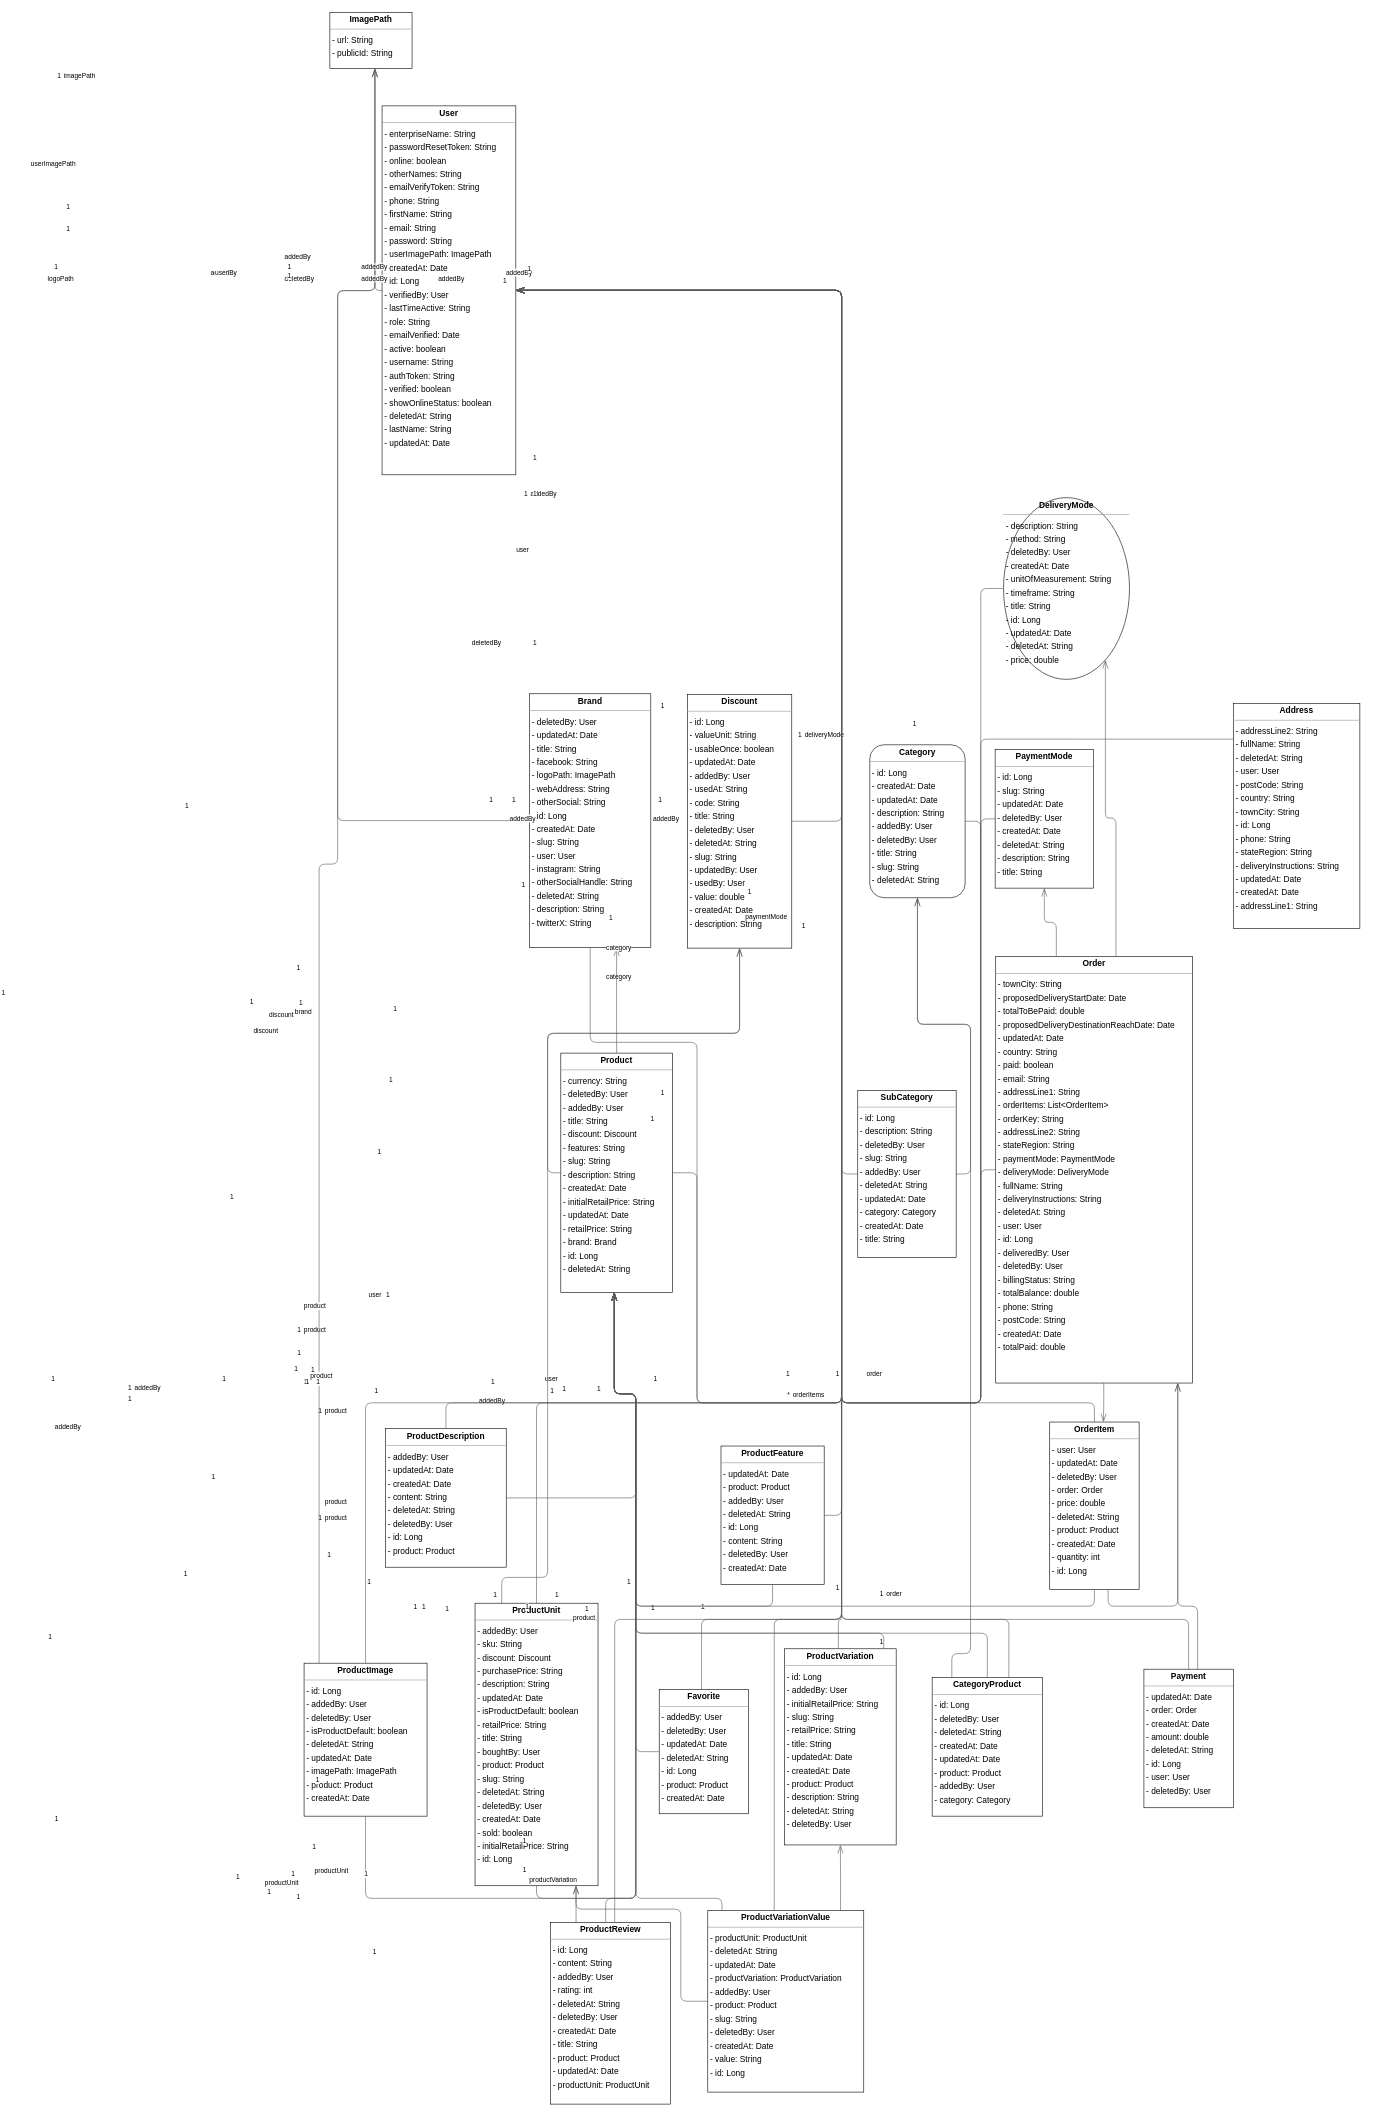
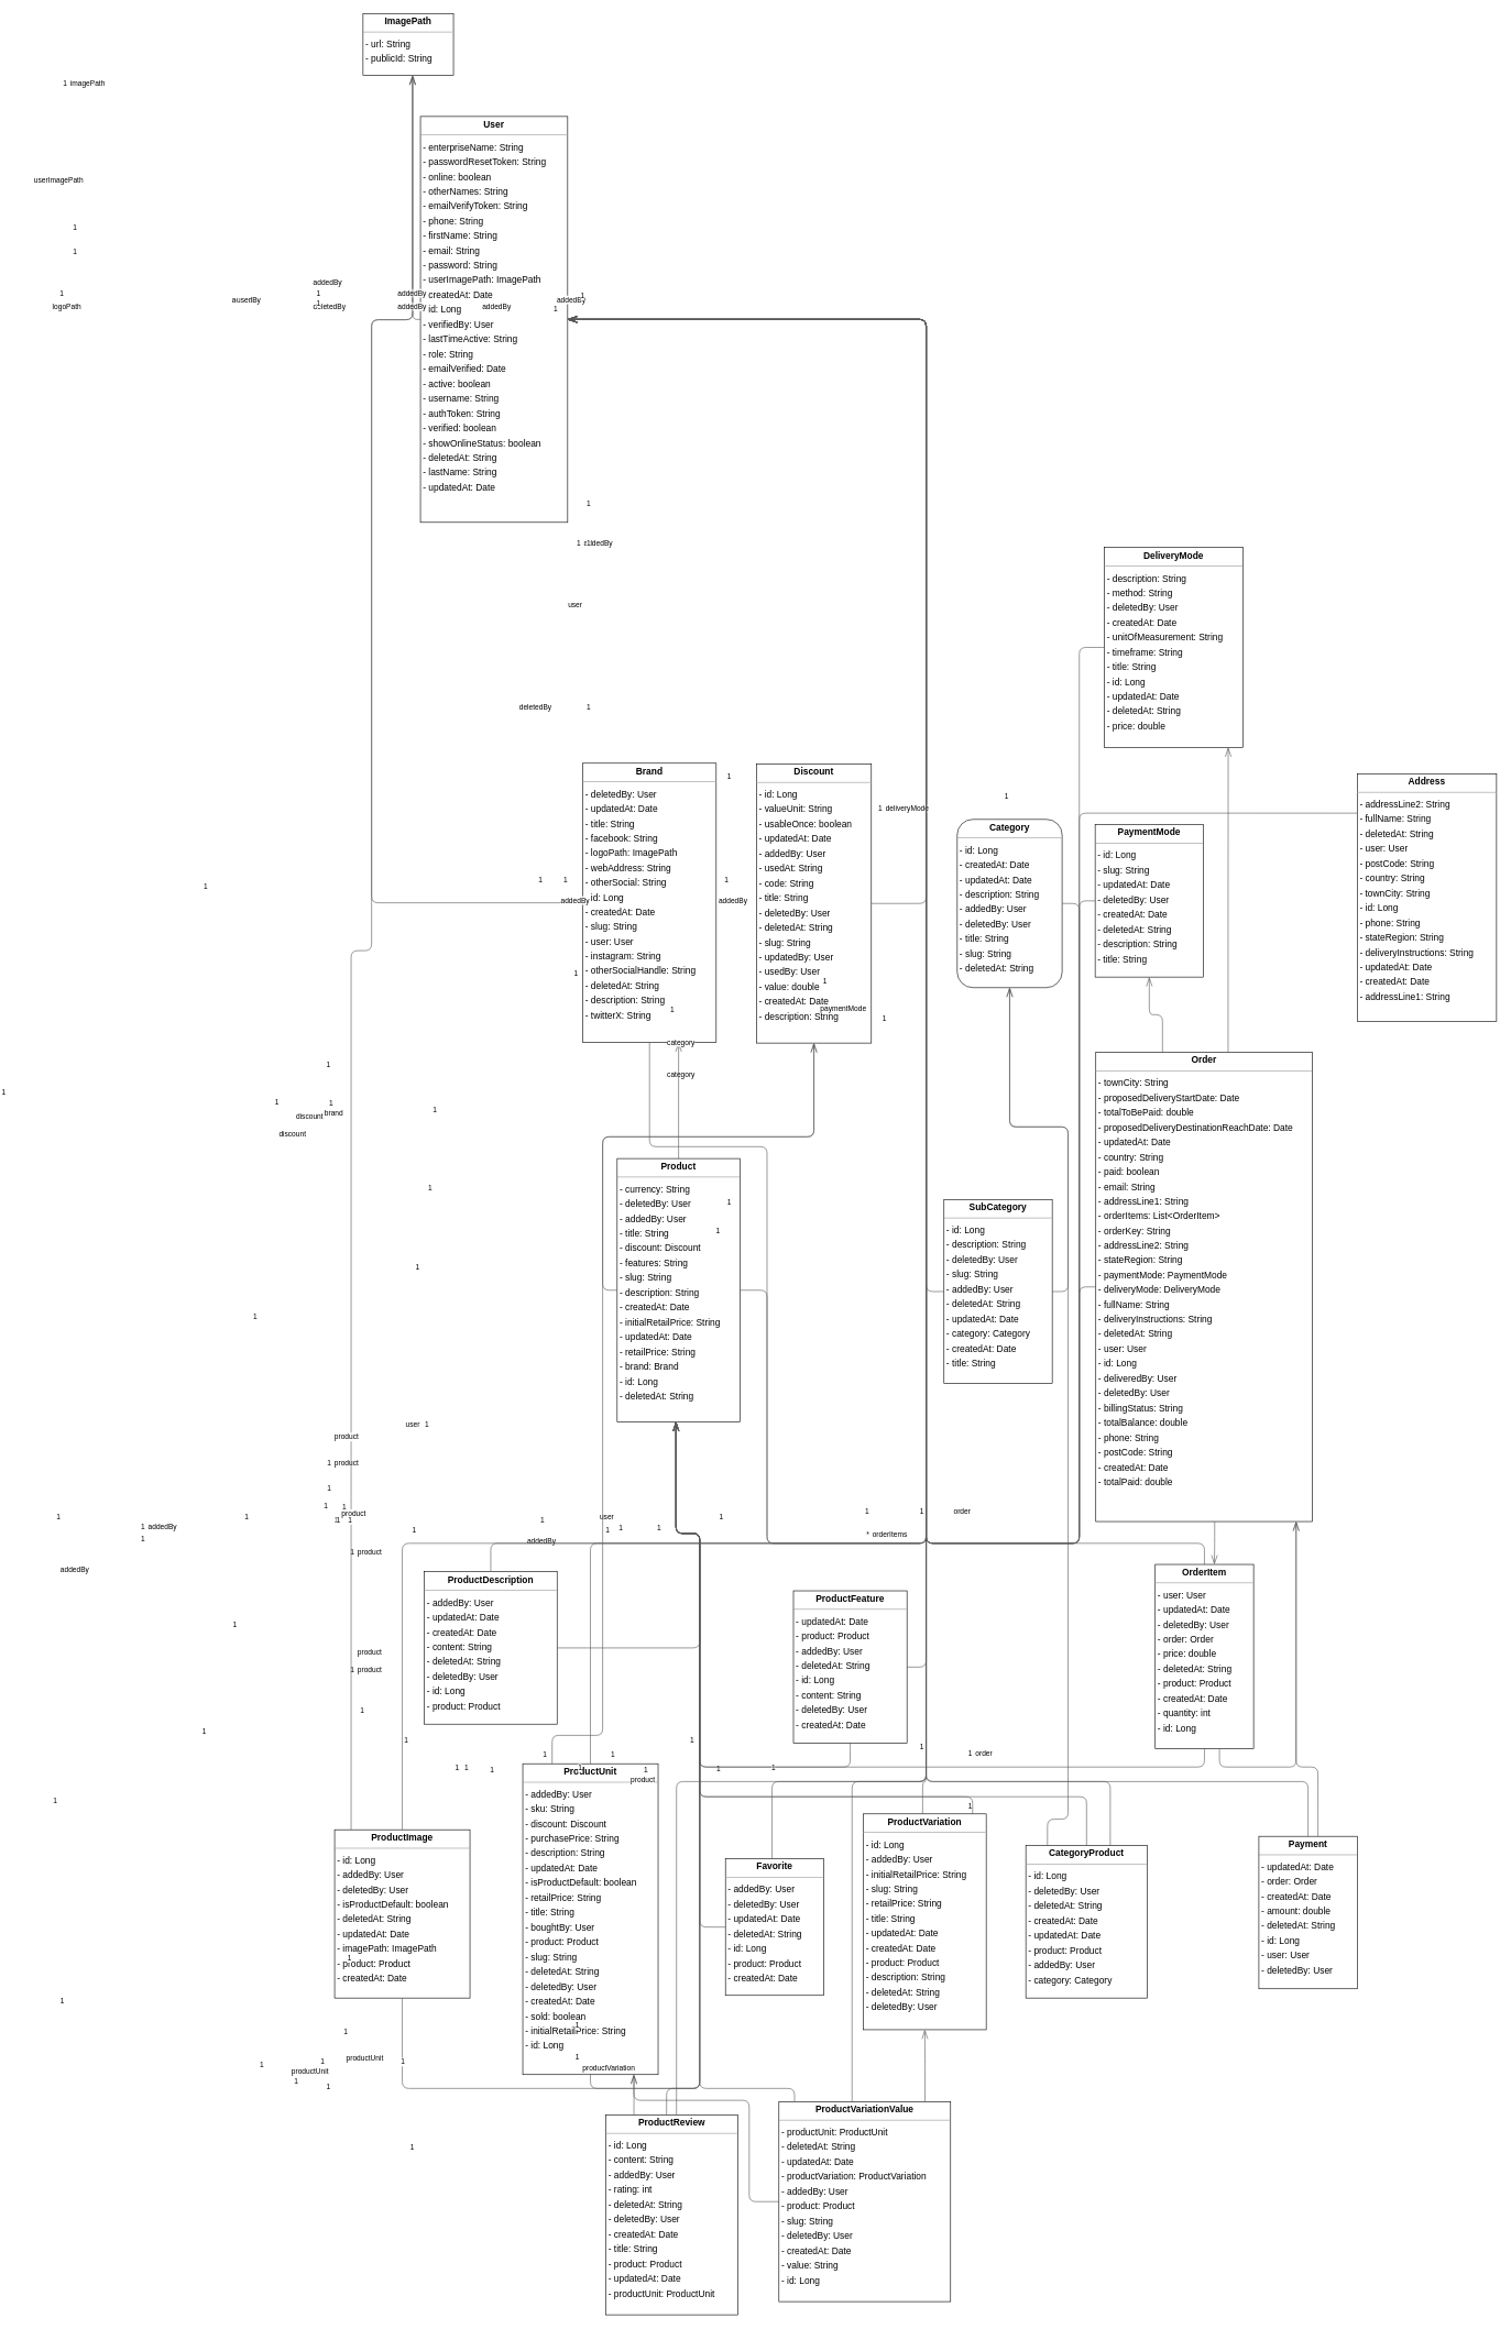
- <mxCell id="6" value="&lt;p style=&quot;margin:0px;margin-top:4px;text-align:center;&quot;&gt;&lt;b&gt;DeliveryMode&lt;/b&gt;&lt;/p&gt;&lt;hr size=&quot;1&quot;/&gt;&lt;p style=&quot;margin:0 0 0 4px;line-height:1.6;&quot;&gt;- description: String&lt;br/&gt;- method: String&lt;br/&gt;- deletedBy: User&lt;br/&gt;- createdAt: Date&lt;br/&gt;- unitOfMeasurement: String&lt;br/&gt;- timeframe: String&lt;br/&gt;- title: String&lt;br/&gt;- id: Long&lt;br/&gt;- updatedAt: Date&lt;br/&gt;- deletedAt: String&lt;br/&gt;- price: double&lt;/p&gt;" style="ellipse;verticalAlign=top;align=left;overflow=fill;fontSize=14;fontFamily=Helvetica;html=1;shadow=0;comic=0;labelBackgroundColor=none;strokeWidth=1;" parent="1" vertex="1"><mxGeometry x="1186" y="829" width="210" height="303" as="geometry" /></mxCell>
+ <mxCell id="6" value="&lt;p style=&quot;margin:0px;margin-top:4px;text-align:center;&quot;&gt;&lt;b&gt;DeliveryMode&lt;/b&gt;&lt;/p&gt;&lt;hr size=&quot;1&quot;/&gt;&lt;p style=&quot;margin:0 0 0 4px;line-height:1.6;&quot;&gt;- description: String&lt;br/&gt;- method: String&lt;br/&gt;- deletedBy: User&lt;br/&gt;- createdAt: Date&lt;br/&gt;- unitOfMeasurement: String&lt;br/&gt;- timeframe: String&lt;br/&gt;- title: String&lt;br/&gt;- id: Long&lt;br/&gt;- updatedAt: Date&lt;br/&gt;- deletedAt: String&lt;br/&gt;- price: double&lt;/p&gt;" style="verticalAlign=top;align=left;overflow=fill;fontSize=14;fontFamily=Helvetica;html=1;rounded=0;shadow=0;comic=0;labelBackgroundColor=none;strokeWidth=1;" parent="1" vertex="1"><mxGeometry x="1186" y="829" width="210" height="303" as="geometry" /></mxCell>
